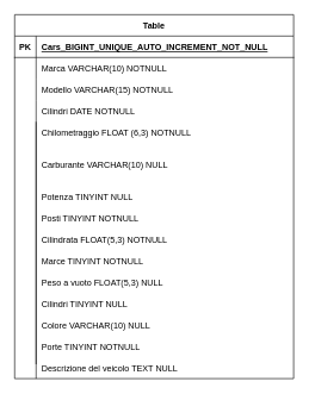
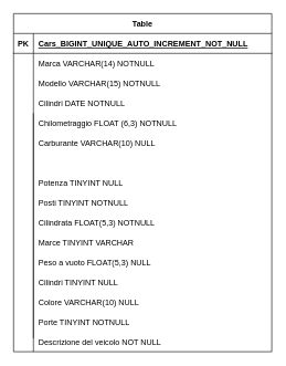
- <mxCell id="8" value="Marca VARCHAR(10) NOTNULL" style="shape=partialRectangle;connectable=0;fillColor=none;top=0;left=0;bottom=0;right=0;align=left;spacingLeft=6;overflow=hidden;" vertex="1" parent="6"><mxGeometry x="30" width="360" height="30" as="geometry"><mxRectangle width="360" height="30" as="alternateBounds" /></mxGeometry></mxCell>
+ <mxCell id="8" value="Marca VARCHAR(14) NOTNULL" style="shape=partialRectangle;connectable=0;fillColor=none;top=0;left=0;bottom=0;right=0;align=left;spacingLeft=6;overflow=hidden;" vertex="1" parent="6"><mxGeometry x="30" width="360" height="30" as="geometry"><mxRectangle width="360" height="30" as="alternateBounds" /></mxGeometry></mxCell>
- <mxCell id="18" value="Carburante VARCHAR(10) NULL" style="shape=partialRectangle;connectable=0;fillColor=none;top=0;left=0;bottom=0;right=0;align=left;spacingLeft=6;overflow=hidden;" vertex="1" parent="1"><mxGeometry x="50" y="215" width="230" height="30" as="geometry"><mxRectangle width="230" height="30" as="alternateBounds" /></mxGeometry></mxCell>
+ <mxCell id="18" value="Carburante VARCHAR(10) NULL" style="shape=partialRectangle;connectable=0;fillColor=none;top=0;left=0;bottom=0;right=0;align=left;spacingLeft=6;overflow=hidden;" vertex="1" parent="1"><mxGeometry x="50" y="200" width="230" height="30" as="geometry"><mxRectangle width="230" height="30" as="alternateBounds" /></mxGeometry></mxCell>
- <mxCell id="22" value="Marce TINYINT NOTNULL" style="shape=partialRectangle;connectable=0;fillColor=none;top=0;left=0;bottom=0;right=0;align=left;spacingLeft=6;overflow=hidden;" vertex="1" parent="1"><mxGeometry x="50" y="350" width="230" height="30" as="geometry"><mxRectangle width="230" height="30" as="alternateBounds" /></mxGeometry></mxCell>
+ <mxCell id="22" value="Marce TINYINT VARCHAR" style="shape=partialRectangle;connectable=0;fillColor=none;top=0;left=0;bottom=0;right=0;align=left;spacingLeft=6;overflow=hidden;" vertex="1" parent="1"><mxGeometry x="50" y="350" width="230" height="30" as="geometry"><mxRectangle width="230" height="30" as="alternateBounds" /></mxGeometry></mxCell>
- <mxCell id="28" value="Descrizione del veicolo TEXT NULL" style="shape=partialRectangle;connectable=0;fillColor=none;top=0;left=0;bottom=0;right=0;align=left;spacingLeft=6;overflow=hidden;" vertex="1" parent="1"><mxGeometry x="50" y="500" width="230" height="30" as="geometry"><mxRectangle width="230" height="30" as="alternateBounds" /></mxGeometry></mxCell>
+ <mxCell id="28" value="Descrizione del veicolo NOT NULL" style="shape=partialRectangle;connectable=0;fillColor=none;top=0;left=0;bottom=0;right=0;align=left;spacingLeft=6;overflow=hidden;" vertex="1" parent="1"><mxGeometry x="50" y="500" width="230" height="30" as="geometry"><mxRectangle width="230" height="30" as="alternateBounds" /></mxGeometry></mxCell>
